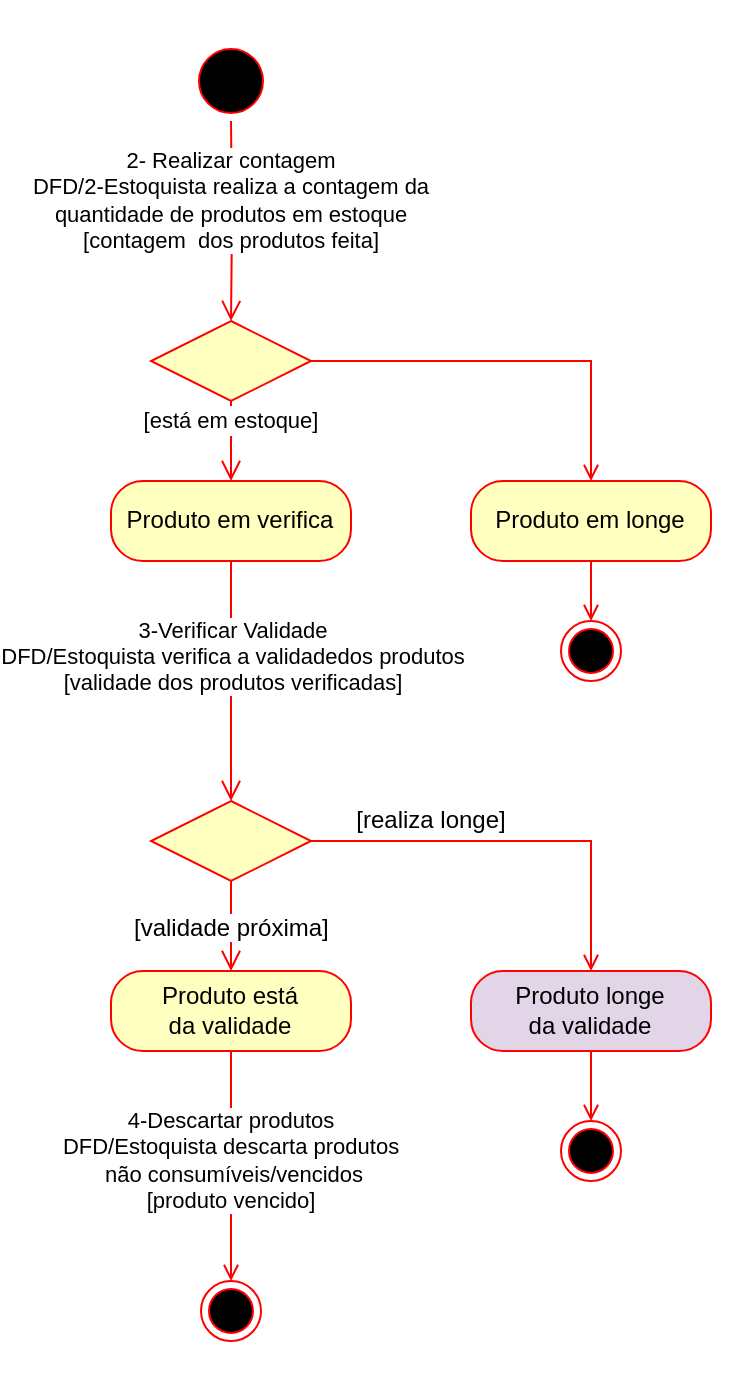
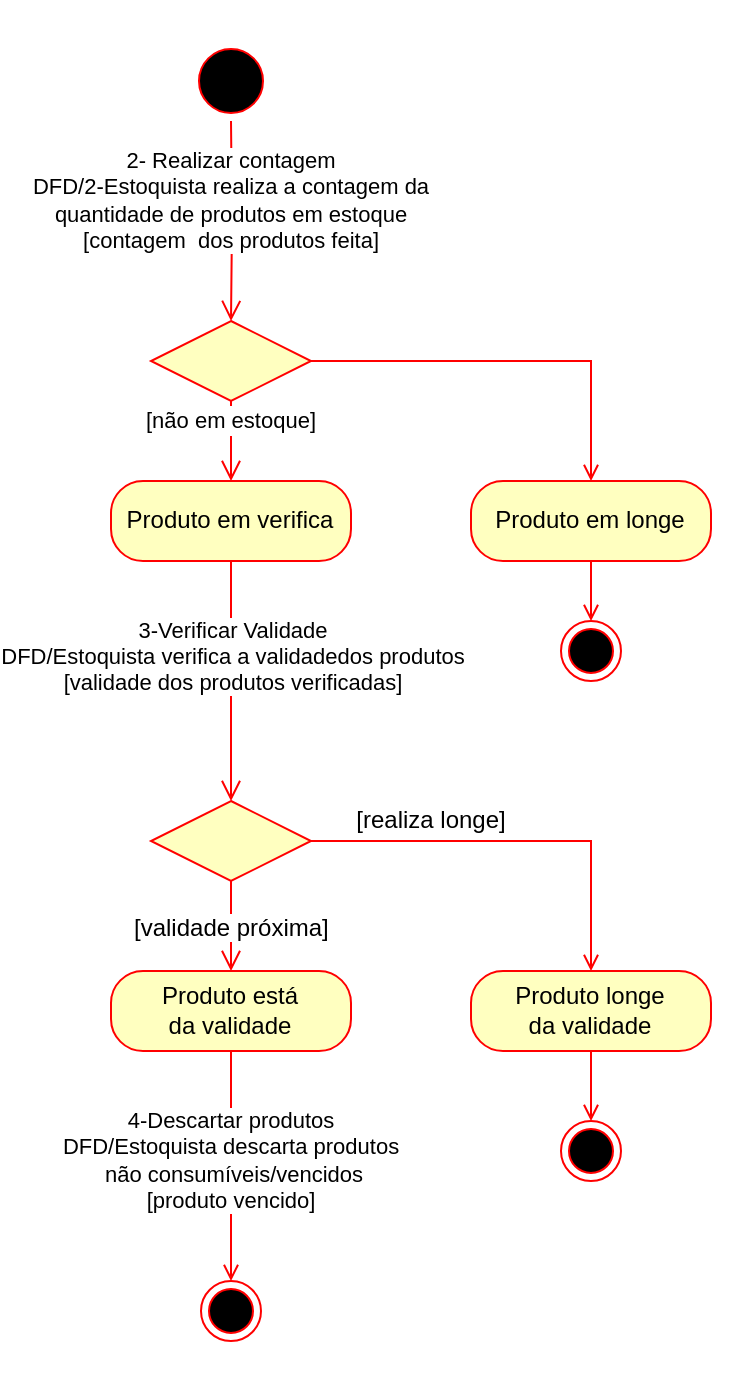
- <mxCell id="23" value="&lt;span style=&quot;font-size: 11px ; text-align: left&quot;&gt;[está em estoque]&lt;/span&gt;" style="text;html=1;align=center;verticalAlign=middle;resizable=0;points=[];autosize=1;labelBackgroundColor=#ffffff;" parent="1" vertex="1"><mxGeometry x="30" y="200" width="100" height="20" as="geometry" /></mxCell>
+ <mxCell id="23" value="&lt;span style=&quot;font-size: 11px ; text-align: left&quot;&gt;[não em estoque]&lt;/span&gt;" style="text;html=1;align=center;verticalAlign=middle;resizable=0;points=[];autosize=1;labelBackgroundColor=#ffffff;" parent="1" vertex="1"><mxGeometry x="30" y="200" width="100" height="20" as="geometry" /></mxCell>
- <mxCell id="11" value="Produto longe&lt;br&gt;da validade" style="rounded=1;whiteSpace=wrap;html=1;arcSize=40;fontColor=#000000;fillColor=#e1d5e7;strokeColor=#ff0000;" parent="1" vertex="1"><mxGeometry x="200" y="485" width="120" height="40" as="geometry" /></mxCell>
+ <mxCell id="11" value="Produto longe&lt;br&gt;da validade" style="rounded=1;whiteSpace=wrap;html=1;arcSize=40;fontColor=#000000;fillColor=#ffffc0;strokeColor=#ff0000;" parent="1" vertex="1"><mxGeometry x="200" y="485" width="120" height="40" as="geometry" /></mxCell>
